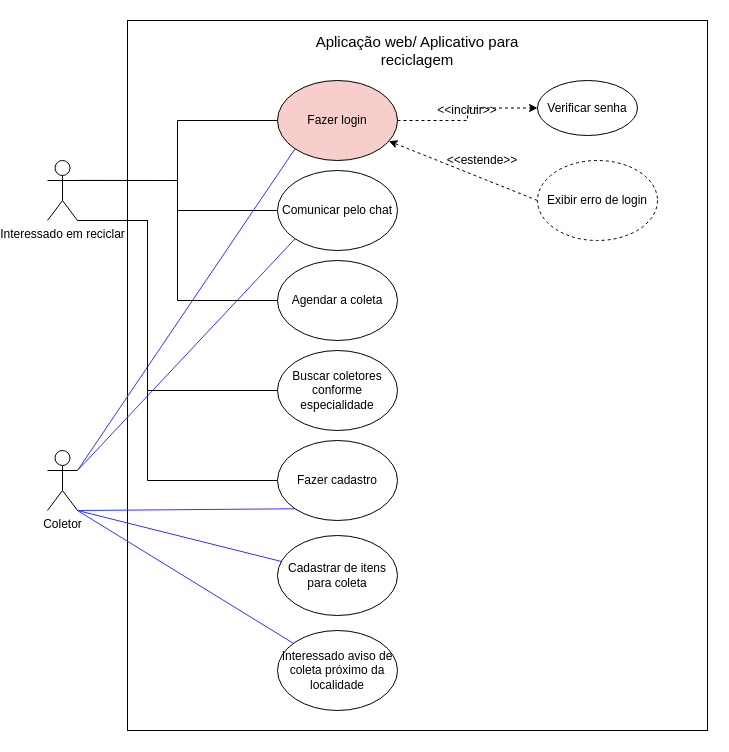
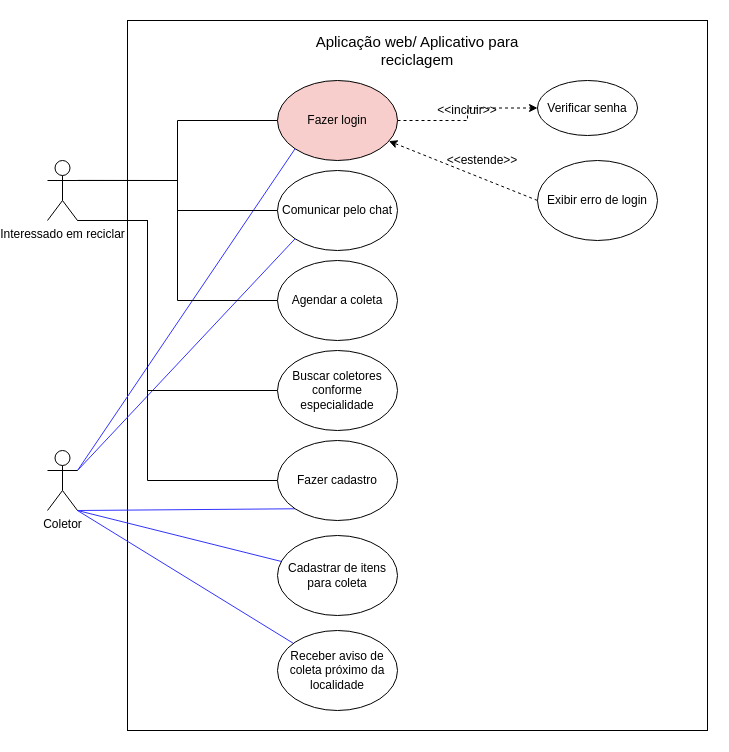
- <mxCell id="26" value="Exibir erro de login" style="ellipse;whiteSpace=wrap;html=1;dashed=1;" vertex="1" parent="1"><mxGeometry x="510" y="160" width="120" height="80" as="geometry" /></mxCell>
+ <mxCell id="26" value="Exibir erro de login" style="ellipse;whiteSpace=wrap;html=1;" vertex="1" parent="1"><mxGeometry x="510" y="160" width="120" height="80" as="geometry" /></mxCell>
- <mxCell id="29" value="Interessado aviso de coleta próximo da localidade" style="ellipse;whiteSpace=wrap;html=1;" vertex="1" parent="1"><mxGeometry x="250" y="630" width="120" height="80" as="geometry" /></mxCell>
+ <mxCell id="29" value="Receber aviso de coleta próximo da localidade" style="ellipse;whiteSpace=wrap;html=1;" vertex="1" parent="1"><mxGeometry x="250" y="630" width="120" height="80" as="geometry" /></mxCell>
